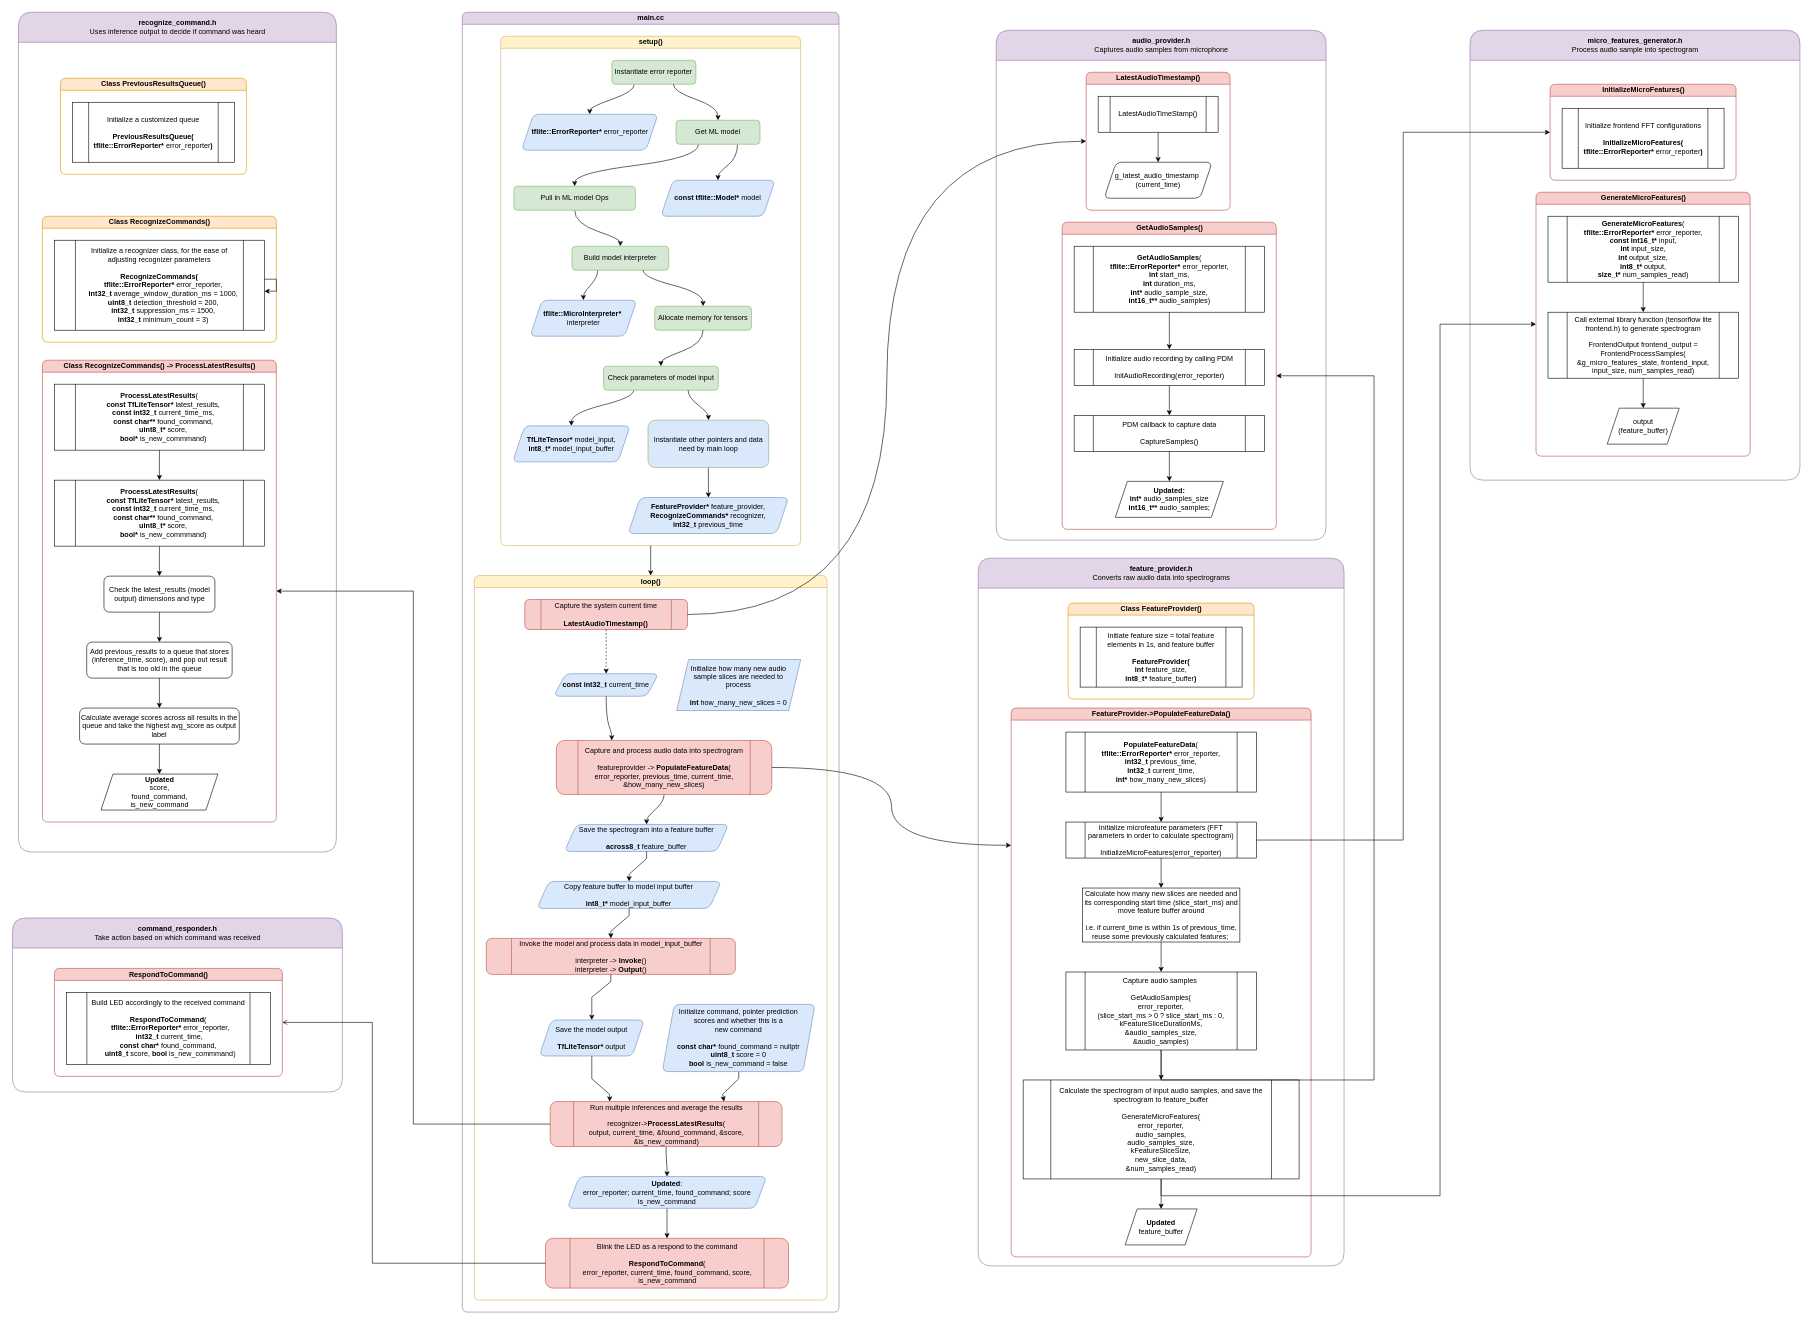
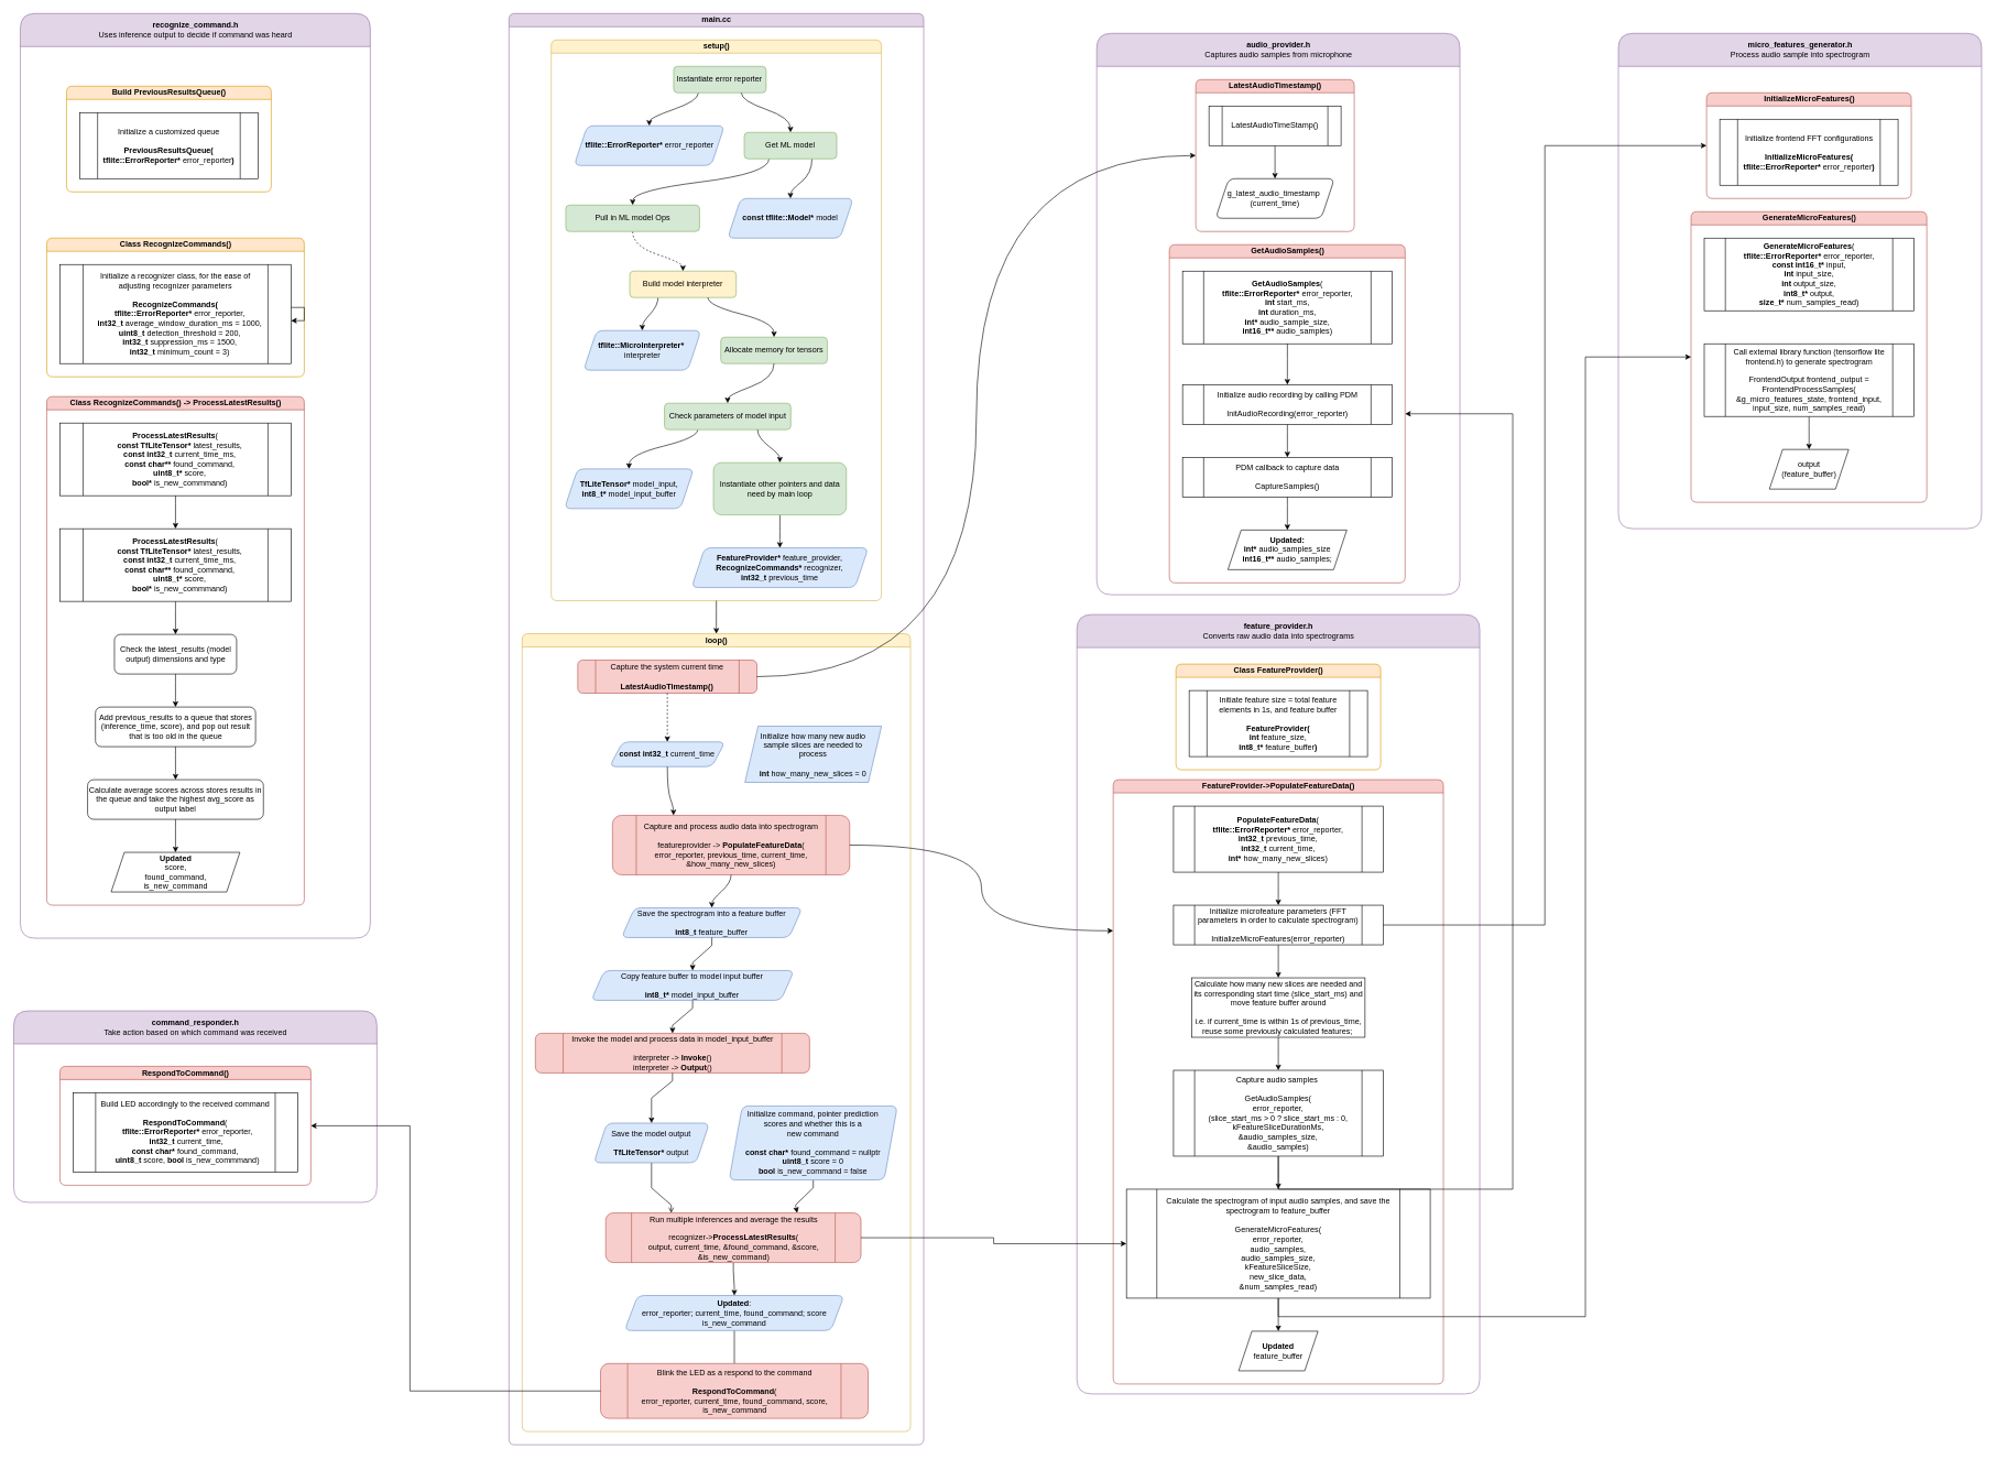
- <mxCell id="109" value="Class PreviousResultsQueue()" style="swimlane;html=1;startSize=20;horizontal=1;childLayout=flowLayout;flowOrientation=north;resizable=0;interRankCellSpacing=50;containerType=tree;align=center;fillColor=#ffe6cc;strokeColor=#d79b00;rounded=1;" vertex="1" parent="93"><mxGeometry x="70" y="110" width="310" height="160" as="geometry"><mxRectangle x="30" y="105" width="140" height="20" as="alternateBounds" /></mxGeometry></mxCell>
+ <mxCell id="109" value="Build PreviousResultsQueue()" style="swimlane;html=1;startSize=20;horizontal=1;childLayout=flowLayout;flowOrientation=north;resizable=0;interRankCellSpacing=50;containerType=tree;align=center;fillColor=#ffe6cc;strokeColor=#d79b00;rounded=1;" vertex="1" parent="93"><mxGeometry x="70" y="110" width="310" height="160" as="geometry"><mxRectangle x="30" y="105" width="140" height="20" as="alternateBounds" /></mxGeometry></mxCell>
- <mxCell id="6" style="edgeStyle=orthogonalEdgeStyle;orthogonalLoop=1;jettySize=auto;html=1;noEdgeStyle=1;orthogonal=1;curved=1;" parent="3" source="7" target="9" edge="1"><mxGeometry relative="1" as="geometry"><Array as="points"><mxPoint x="123.275" y="312" /><mxPoint x="199.475" y="338" /></Array></mxGeometry></mxCell>
+ <mxCell id="6" style="edgeStyle=orthogonalEdgeStyle;orthogonalLoop=1;jettySize=auto;html=1;noEdgeStyle=1;orthogonal=1;curved=1;dashed=1;" parent="3" source="7" target="9" edge="1"><mxGeometry relative="1" as="geometry"><Array as="points"><mxPoint x="123.275" y="312" /><mxPoint x="199.475" y="338" /></Array></mxGeometry></mxCell>
- <mxCell id="9" value="Build model interpreter" style="whiteSpace=wrap;html=1;direction=west;imageAspect=1;fillColor=#d5e8d4;strokeColor=#82b366;rounded=1;" parent="3" vertex="1"><mxGeometry x="118.85" y="350" width="161.25" height="40" as="geometry" /></mxCell>
+ <mxCell id="9" value="Build model interpreter" style="whiteSpace=wrap;html=1;direction=west;imageAspect=1;fillColor=#fff2cc;strokeColor=#82b366;rounded=1;" parent="3" vertex="1"><mxGeometry x="118.85" y="350" width="161.25" height="40" as="geometry" /></mxCell>
- <mxCell id="85" value="" style="edgeStyle=orthogonalEdgeStyle;rounded=0;orthogonalLoop=1;jettySize=auto;html=1;noEdgeStyle=1;orthogonal=1;" edge="1" parent="83" source="84" target="87"><mxGeometry relative="1" as="geometry"><Array as="points"><mxPoint x="178.71" y="162" /><mxPoint x="178.71" y="188" /></Array></mxGeometry></mxCell>
- <mxCell id="21" value="Instantiate other pointers and data need by main loop" style="html=1;direction=west;whiteSpace=wrap;imageAspect=1;fillColor=#dae8fc;strokeColor=#82b366;rounded=1;" parent="3" vertex="1"><mxGeometry x="245.62" y="640" width="201.25" height="79" as="geometry" /></mxCell>
+ <mxCell id="21" value="Instantiate other pointers and data need by main loop" style="html=1;direction=west;whiteSpace=wrap;imageAspect=1;fillColor=#d5e8d4;strokeColor=#82b366;rounded=1;" parent="3" vertex="1"><mxGeometry x="245.62" y="640" width="201.25" height="79" as="geometry" /></mxCell>
- <mxCell id="107" value="Calculate average scores across all results in the queue and take the highest avg_score as output label" style="rounded=1;whiteSpace=wrap;html=1;align=center;" vertex="1" parent="97"><mxGeometry x="61.875" y="580" width="266.25" height="60" as="geometry" /></mxCell>
+ <mxCell id="107" value="Calculate average scores across stores results in the queue and take the highest avg_score as output label" style="rounded=1;whiteSpace=wrap;html=1;align=center;" vertex="1" parent="97"><mxGeometry x="61.875" y="580" width="266.25" height="60" as="geometry" /></mxCell>
- <mxCell id="33" value="Save the spectrogram into a feature buffer&lt;br&gt;&lt;b&gt;&lt;br&gt;across8_t&lt;/b&gt; feature_buffer" style="shape=parallelogram;perimeter=parallelogramPerimeter;whiteSpace=wrap;html=1;fixedSize=1;fillColor=#dae8fc;strokeColor=#6c8ebf;rounded=1;" parent="28" vertex="1"><mxGeometry x="150.325" y="415" width="273.76" height="45" as="geometry" /></mxCell>
+ <mxCell id="33" value="Save the spectrogram into a feature buffer&lt;br&gt;&lt;b&gt;&lt;br&gt;int8_t&lt;/b&gt; feature_buffer" style="shape=parallelogram;perimeter=parallelogramPerimeter;whiteSpace=wrap;html=1;fixedSize=1;fillColor=#dae8fc;strokeColor=#6c8ebf;rounded=1;" parent="28" vertex="1"><mxGeometry x="150.325" y="415" width="273.76" height="45" as="geometry" /></mxCell>
- <mxCell id="115" style="edgeStyle=orthogonalEdgeStyle;rounded=0;orthogonalLoop=1;jettySize=auto;html=1;entryX=1;entryY=0.5;entryDx=0;entryDy=0;endArrow=open;" edge="1" parent="1" source="50" target="112"><mxGeometry relative="1" as="geometry"><Array as="points"><mxPoint x="620" y="2106" /><mxPoint x="620" y="1704" /></Array></mxGeometry></mxCell>
+ <mxCell id="115" style="edgeStyle=orthogonalEdgeStyle;rounded=0;orthogonalLoop=1;jettySize=auto;html=1;entryX=1;entryY=0.5;entryDx=0;entryDy=0;" edge="1" parent="1" source="50" target="112"><mxGeometry relative="1" as="geometry"><Array as="points"><mxPoint x="620" y="2106" /><mxPoint x="620" y="1704" /></Array></mxGeometry></mxCell>
- <mxCell id="36" style="edgeStyle=orthogonalEdgeStyle;rounded=0;orthogonalLoop=1;jettySize=auto;html=1;noEdgeStyle=1;orthogonal=1;" edge="1" parent="28" source="37" target="45"><mxGeometry relative="1" as="geometry"><Array as="points"><mxPoint x="195.85" y="839" /><mxPoint x="225.65" y="865" /></Array></mxGeometry></mxCell>
+ <mxCell id="36" style="edgeStyle=orthogonalEdgeStyle;rounded=0;orthogonalLoop=1;jettySize=auto;html=1;noEdgeStyle=1;orthogonal=1;endArrow=open;" edge="1" parent="28" source="37" target="45"><mxGeometry relative="1" as="geometry"><Array as="points"><mxPoint x="195.85" y="839" /><mxPoint x="225.65" y="865" /></Array></mxGeometry></mxCell>
- <mxCell id="114" style="edgeStyle=orthogonalEdgeStyle;rounded=0;orthogonalLoop=1;jettySize=auto;html=1;entryX=1;entryY=0.5;entryDx=0;entryDy=0;" edge="1" parent="1" source="45" target="97"><mxGeometry relative="1" as="geometry" /></mxCell>
+ <mxCell id="114" style="edgeStyle=orthogonalEdgeStyle;rounded=0;orthogonalLoop=1;jettySize=auto;html=1;" edge="1" parent="1" source="45" target="77"><mxGeometry relative="1" as="geometry" /></mxCell>
- <mxCell id="48" style="edgeStyle=orthogonalEdgeStyle;rounded=0;orthogonalLoop=1;jettySize=auto;html=1;noEdgeStyle=1;orthogonal=1;" edge="1" parent="28" source="49" target="50"><mxGeometry relative="1" as="geometry"><Array as="points"><mxPoint x="321.244" y="1067" /><mxPoint x="321.244" y="1093" /></Array></mxGeometry></mxCell>
+ <mxCell id="48" style="edgeStyle=orthogonalEdgeStyle;rounded=0;orthogonalLoop=1;jettySize=auto;html=1;noEdgeStyle=1;orthogonal=1;endArrow=none;" edge="1" parent="28" source="49" target="50"><mxGeometry relative="1" as="geometry"><Array as="points"><mxPoint x="321.244" y="1067" /><mxPoint x="321.244" y="1093" /></Array></mxGeometry></mxCell>
